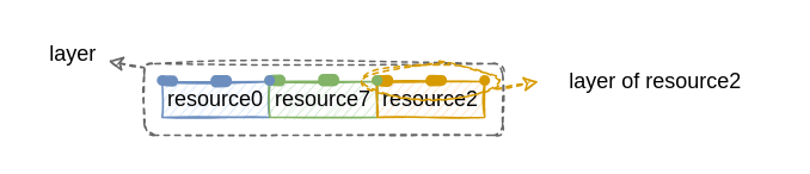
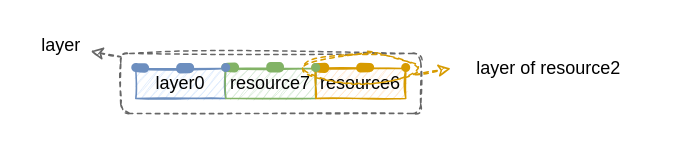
- <mxCell id="3" value="resource0" style="rounded=0;whiteSpace=wrap;html=1;fillColor=#dae8fc;strokeColor=#6c8ebf;sketch=1;" parent="1" vertex="1"><mxGeometry x="90" y="45" width="60" height="20" as="geometry" /></mxCell>
+ <mxCell id="3" value="layer0" style="rounded=0;whiteSpace=wrap;html=1;fillColor=#dae8fc;strokeColor=#6c8ebf;sketch=1;" parent="1" vertex="1"><mxGeometry x="90" y="45" width="60" height="20" as="geometry" /></mxCell>
- <mxCell id="5" value="resource2" style="rounded=0;whiteSpace=wrap;html=1;fillColor=#ffe6cc;strokeColor=#d79b00;sketch=1;" parent="1" vertex="1"><mxGeometry x="210" y="45" width="60" height="20" as="geometry" /></mxCell>
+ <mxCell id="5" value="resource6" style="rounded=0;whiteSpace=wrap;html=1;fillColor=#ffe6cc;strokeColor=#d79b00;sketch=1;" parent="1" vertex="1"><mxGeometry x="210" y="45" width="60" height="20" as="geometry" /></mxCell>
